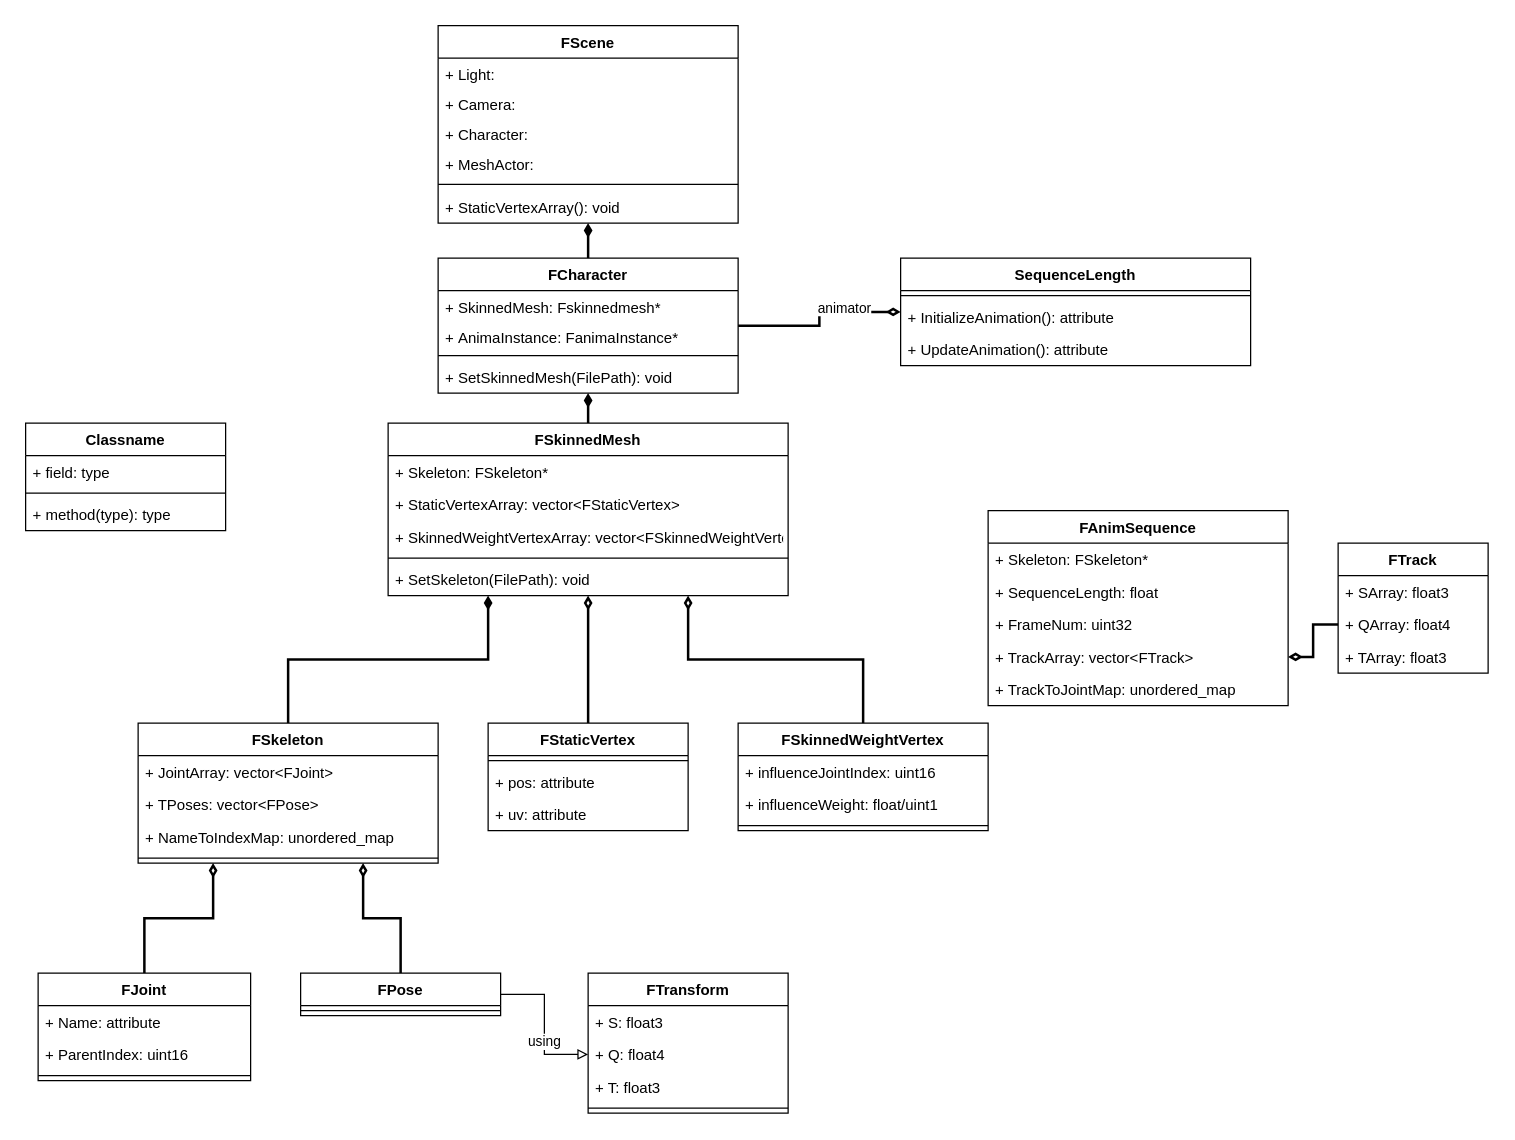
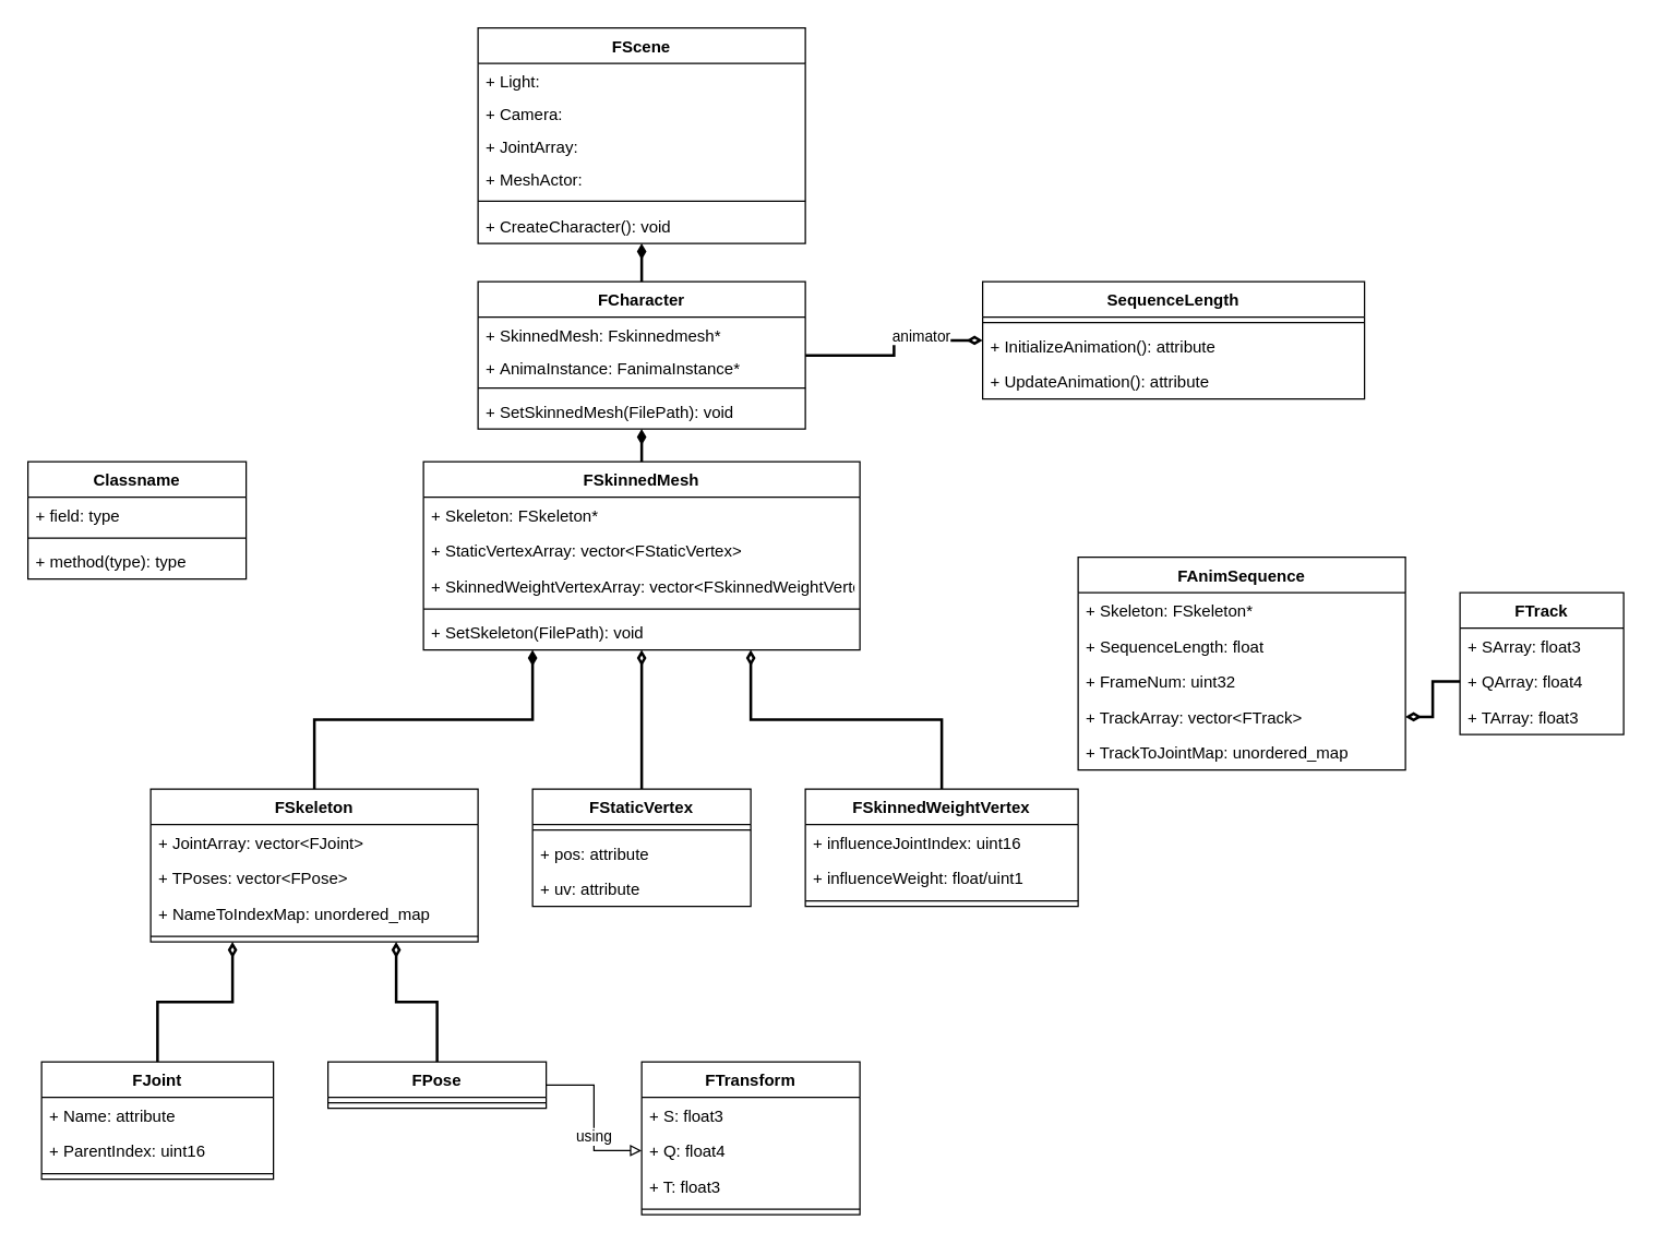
- <mxCell id="53" value="+ Character: " style="text;strokeColor=none;fillColor=none;align=left;verticalAlign=top;spacingLeft=4;spacingRight=4;overflow=hidden;rotatable=0;points=[[0,0.5],[1,0.5]];portConstraint=eastwest;" parent="50" vertex="1"><mxGeometry y="74" width="240" height="24" as="geometry" /></mxCell>
+ <mxCell id="53" value="+ JointArray: " style="text;strokeColor=none;fillColor=none;align=left;verticalAlign=top;spacingLeft=4;spacingRight=4;overflow=hidden;rotatable=0;points=[[0,0.5],[1,0.5]];portConstraint=eastwest;" parent="50" vertex="1"><mxGeometry y="74" width="240" height="24" as="geometry" /></mxCell>
- <mxCell id="56" value="+ StaticVertexArray(): void" style="text;strokeColor=none;fillColor=none;align=left;verticalAlign=top;spacingLeft=4;spacingRight=4;overflow=hidden;rotatable=0;points=[[0,0.5],[1,0.5]];portConstraint=eastwest;" parent="50" vertex="1"><mxGeometry y="132" width="240" height="26" as="geometry" /></mxCell>
+ <mxCell id="56" value="+ CreateCharacter(): void" style="text;strokeColor=none;fillColor=none;align=left;verticalAlign=top;spacingLeft=4;spacingRight=4;overflow=hidden;rotatable=0;points=[[0,0.5],[1,0.5]];portConstraint=eastwest;" parent="50" vertex="1"><mxGeometry y="132" width="240" height="26" as="geometry" /></mxCell>
